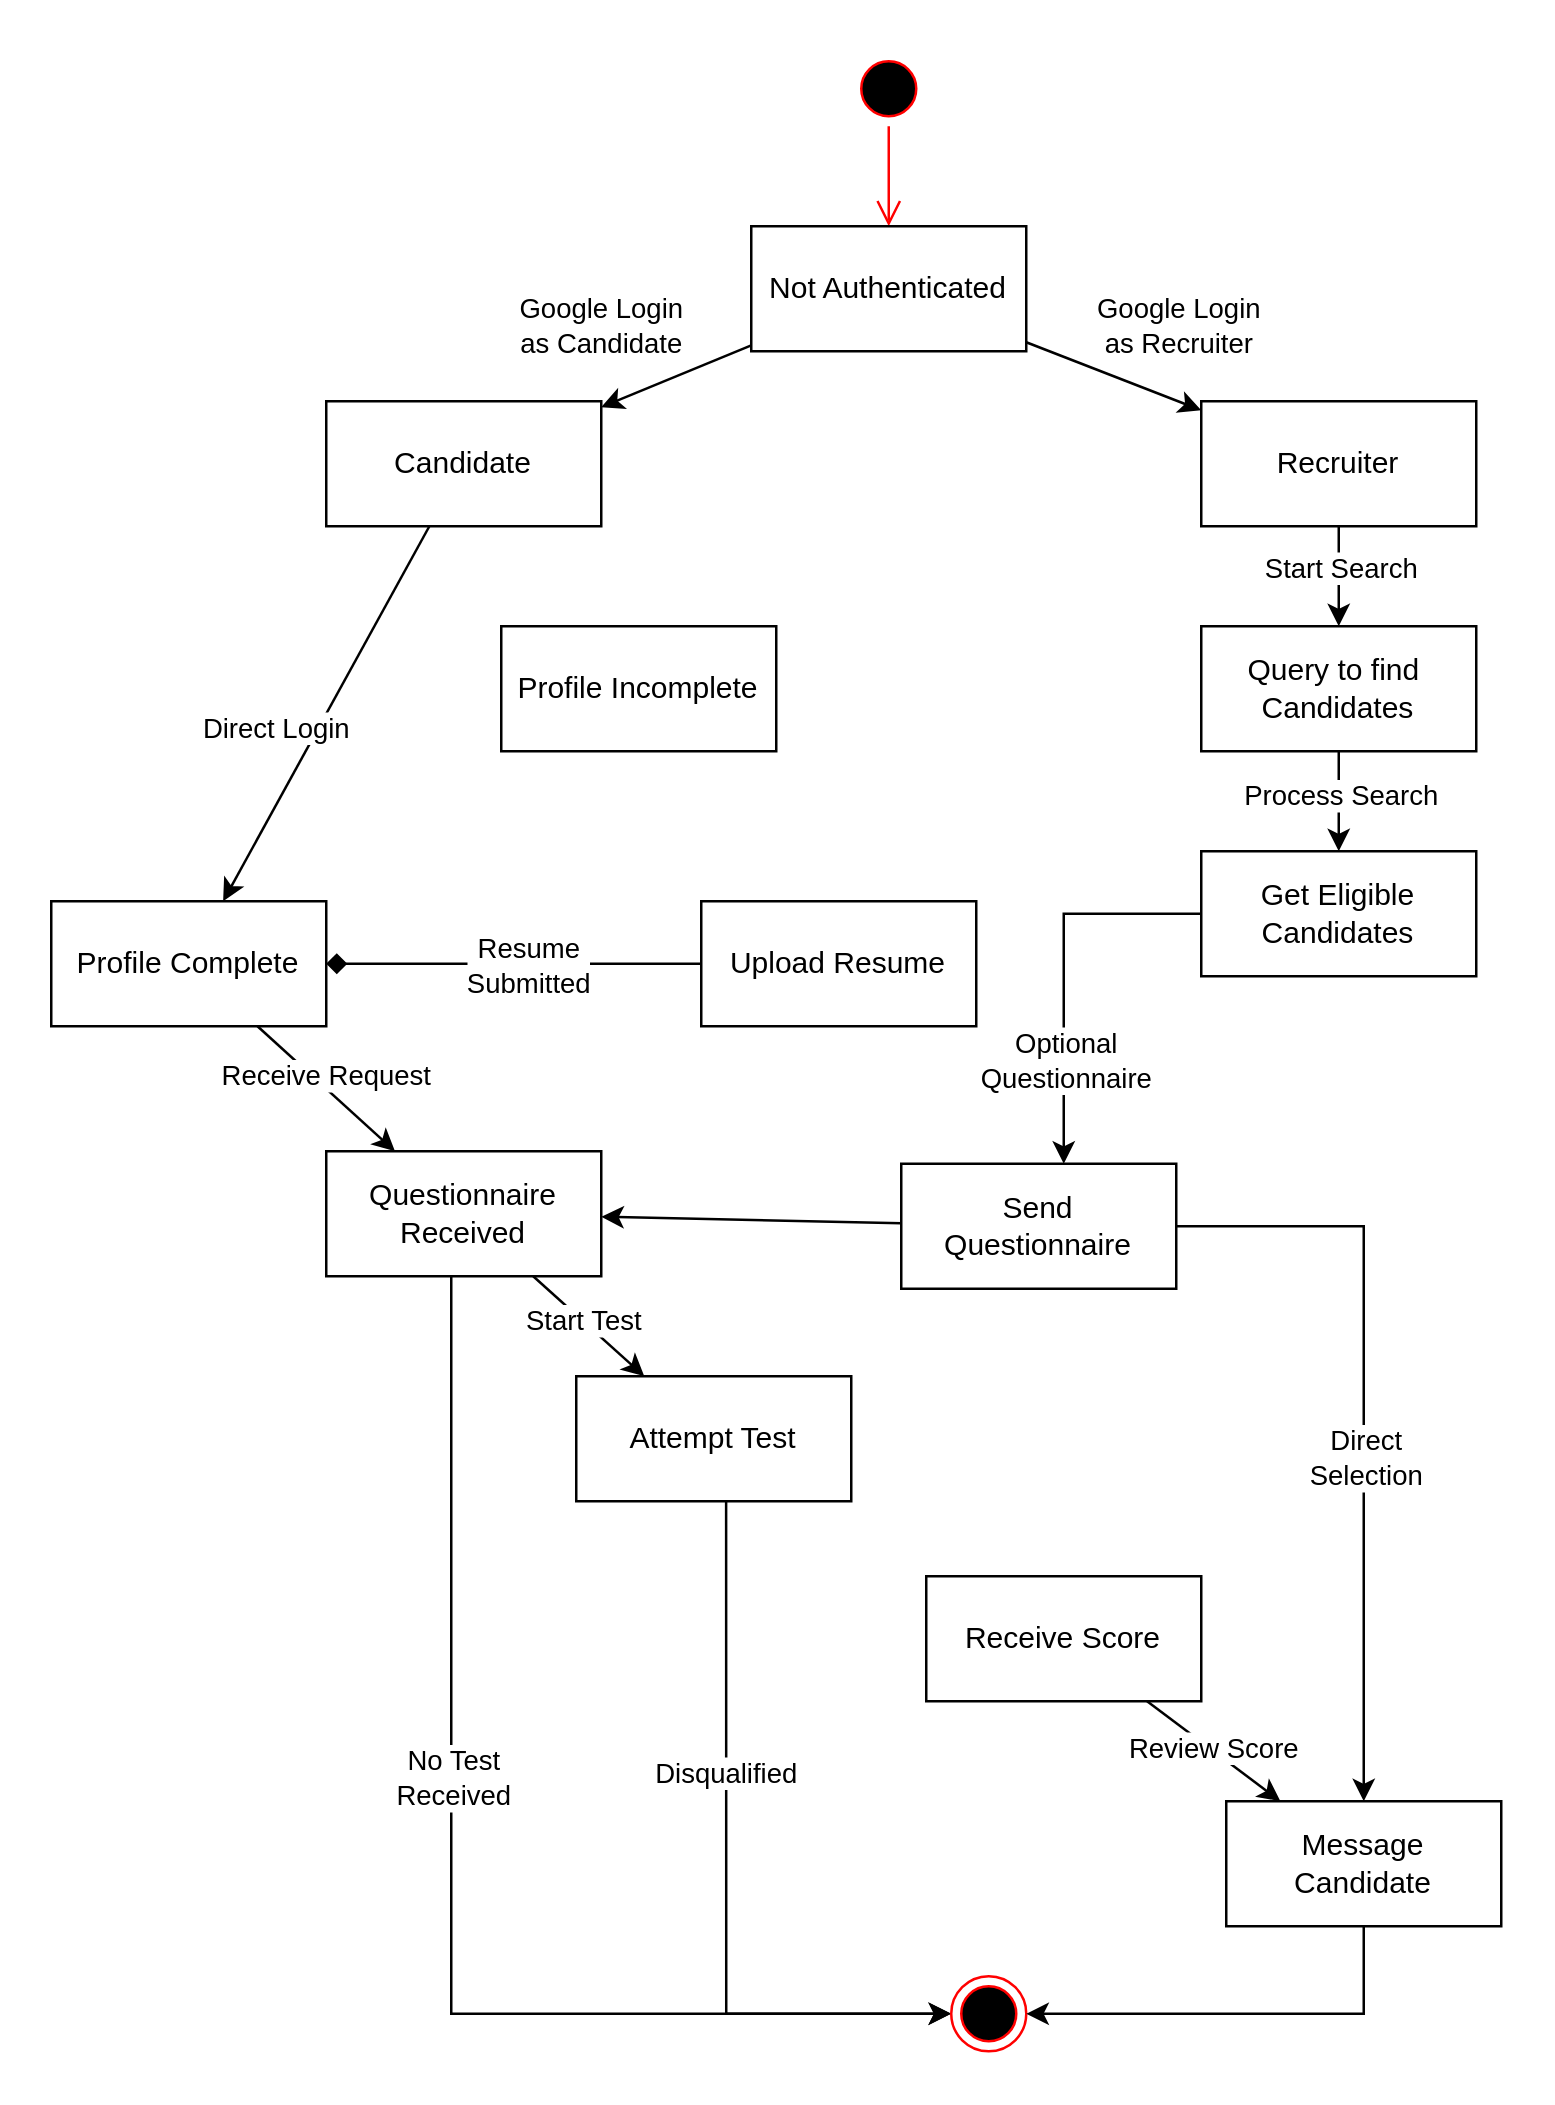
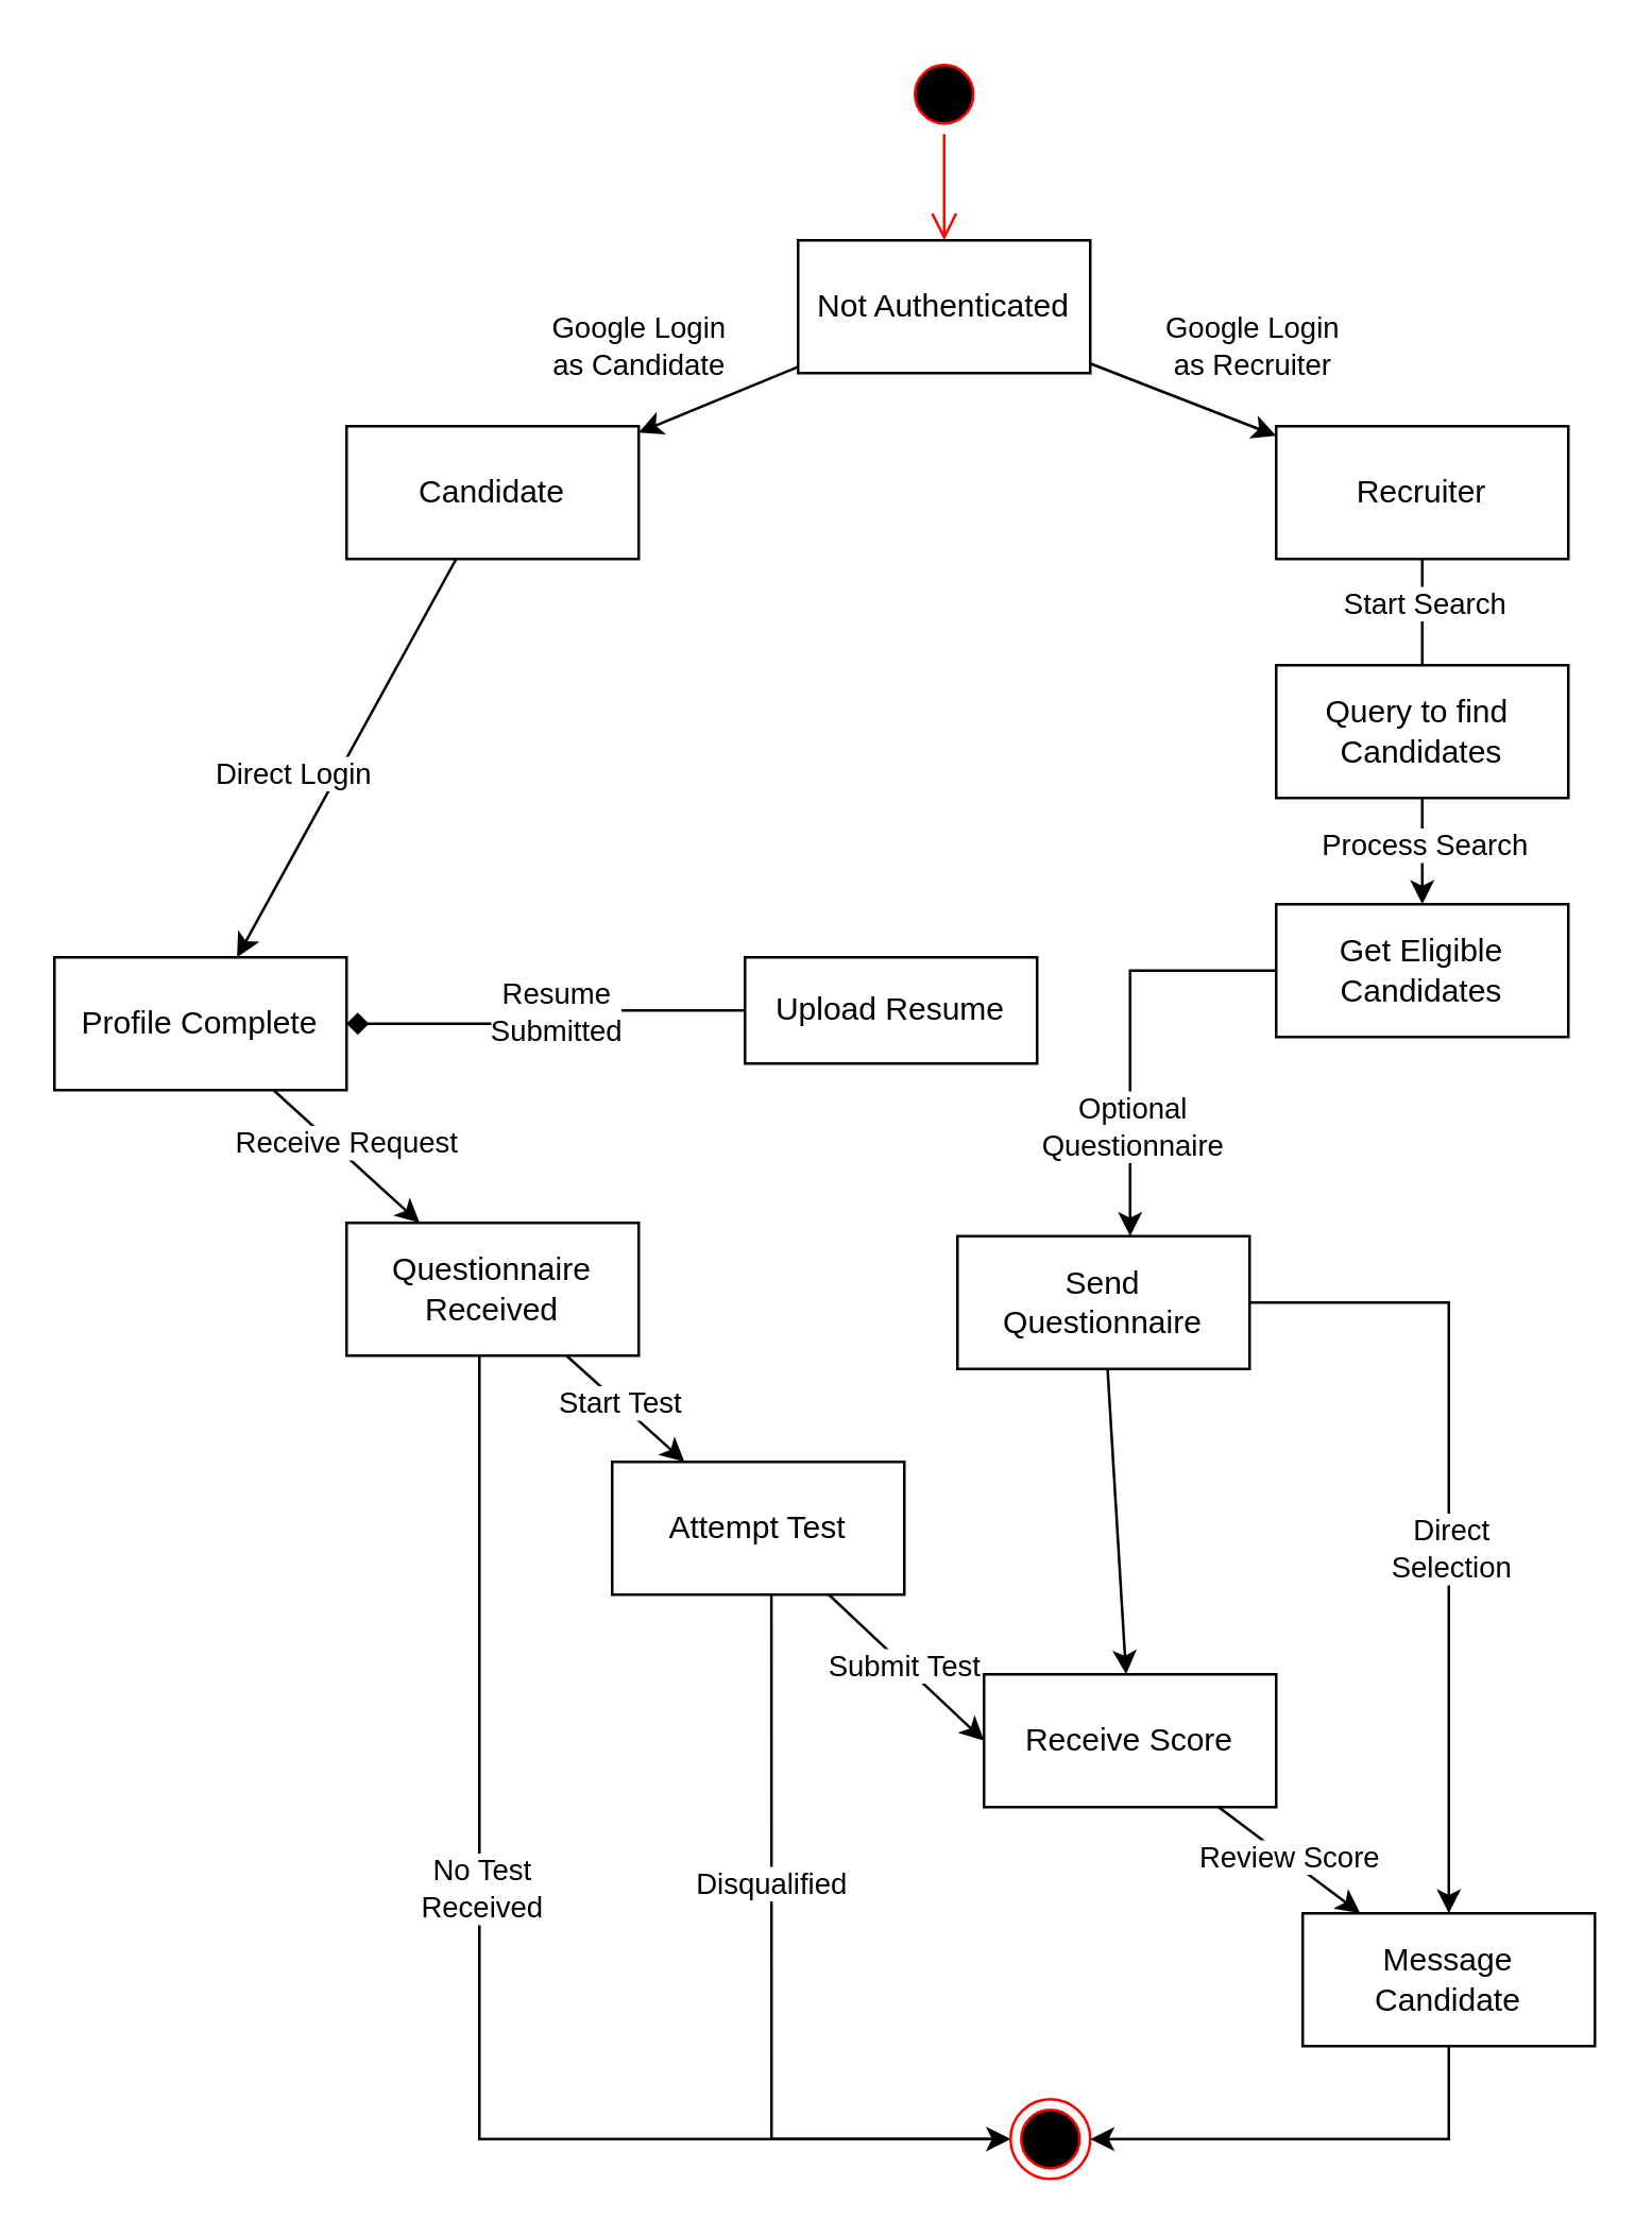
- <mxCell id="12" value="" style="edgeStyle=orthogonalEdgeStyle;rounded=0;orthogonalLoop=1;jettySize=auto;html=1;" edge="1" parent="1" source="14" target="24"><mxGeometry relative="1" as="geometry" /></mxCell>
+ <mxCell id="12" value="" style="edgeStyle=orthogonalEdgeStyle;rounded=0;orthogonalLoop=1;jettySize=auto;html=1;endArrow=none;" edge="1" parent="1" source="14" target="24"><mxGeometry relative="1" as="geometry" /></mxCell>
- <mxCell id="18" value="Profile Incomplete" style="html=1;whiteSpace=wrap;" vertex="1" parent="1"><mxGeometry x="200" y="250" width="110" height="50" as="geometry" /></mxCell>
- <mxCell id="21" value="Upload Resume" style="html=1;whiteSpace=wrap;" vertex="1" parent="1"><mxGeometry x="280" y="360" width="110" height="50" as="geometry" /></mxCell>
+ <mxCell id="21" value="Upload Resume" style="html=1;whiteSpace=wrap;" vertex="1" parent="1"><mxGeometry x="280" y="360" width="110" height="40" as="geometry" /></mxCell>
- <mxCell id="33" style="rounded=0;orthogonalLoop=1;jettySize=auto;html=1;" edge="1" parent="1" source="36" target="29"><mxGeometry relative="1" as="geometry" /></mxCell>
+ <mxCell id="33" style="rounded=0;orthogonalLoop=1;jettySize=auto;html=1;" edge="1" parent="1" source="36" target="44"><mxGeometry relative="1" as="geometry" /></mxCell>
+ <mxCell id="37" style="rounded=0;orthogonalLoop=1;jettySize=auto;html=1;entryX=0;entryY=0.5;entryDx=0;entryDy=0;" edge="1" parent="1" source="41" target="44"><mxGeometry relative="1" as="geometry" /></mxCell>
+ <mxCell id="38" value="Submit Test" style="edgeLabel;html=1;align=center;verticalAlign=middle;resizable=0;points=[];" vertex="1" connectable="0" parent="37"><mxGeometry x="-0.055" relative="1" as="geometry"><mxPoint as="offset" /></mxGeometry></mxCell>
